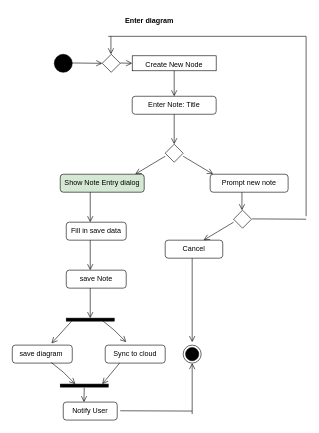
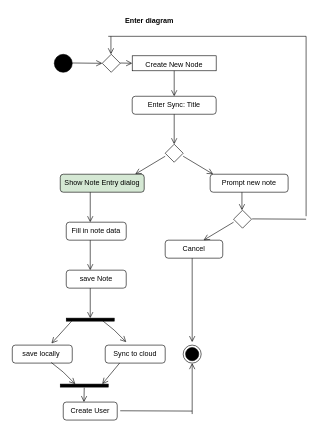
- <mxCell id="5" value="Enter Note: Title" style="html=1;align=center;verticalAlign=top;rounded=1;absoluteArcSize=1;arcSize=10;dashed=0;whiteSpace=wrap;" vertex="1" parent="1"><mxGeometry x="220" y="160" width="140" height="30" as="geometry" /></mxCell>
+ <mxCell id="5" value="Enter Sync: Title" style="html=1;align=center;verticalAlign=top;rounded=1;absoluteArcSize=1;arcSize=10;dashed=0;whiteSpace=wrap;" vertex="1" parent="1"><mxGeometry x="220" y="160" width="140" height="30" as="geometry" /></mxCell>
- <mxCell id="25" value="Fill in save data" style="html=1;align=center;verticalAlign=top;rounded=1;absoluteArcSize=1;arcSize=10;dashed=0;whiteSpace=wrap;" vertex="1" parent="1"><mxGeometry x="110" y="370" width="100" height="30" as="geometry" /></mxCell>
+ <mxCell id="25" value="Fill in note data" style="html=1;align=center;verticalAlign=top;rounded=1;absoluteArcSize=1;arcSize=10;dashed=0;whiteSpace=wrap;" vertex="1" parent="1"><mxGeometry x="110" y="370" width="100" height="30" as="geometry" /></mxCell>
- <mxCell id="31" value="save diagram&amp;nbsp;" style="html=1;align=center;verticalAlign=top;rounded=1;absoluteArcSize=1;arcSize=10;dashed=0;whiteSpace=wrap;" vertex="1" parent="1"><mxGeometry x="20" y="575" width="100" height="30" as="geometry" /></mxCell>
+ <mxCell id="31" value="save locally&amp;nbsp;" style="html=1;align=center;verticalAlign=top;rounded=1;absoluteArcSize=1;arcSize=10;dashed=0;whiteSpace=wrap;" vertex="1" parent="1"><mxGeometry x="20" y="575" width="100" height="30" as="geometry" /></mxCell>
- <mxCell id="35" value="Notify User" style="html=1;align=center;verticalAlign=top;rounded=1;absoluteArcSize=1;arcSize=10;dashed=0;whiteSpace=wrap;" vertex="1" parent="1"><mxGeometry x="105" y="670" width="90" height="30" as="geometry" /></mxCell>
+ <mxCell id="35" value="Create User" style="html=1;align=center;verticalAlign=top;rounded=1;absoluteArcSize=1;arcSize=10;dashed=0;whiteSpace=wrap;" vertex="1" parent="1"><mxGeometry x="105" y="670" width="90" height="30" as="geometry" /></mxCell>
